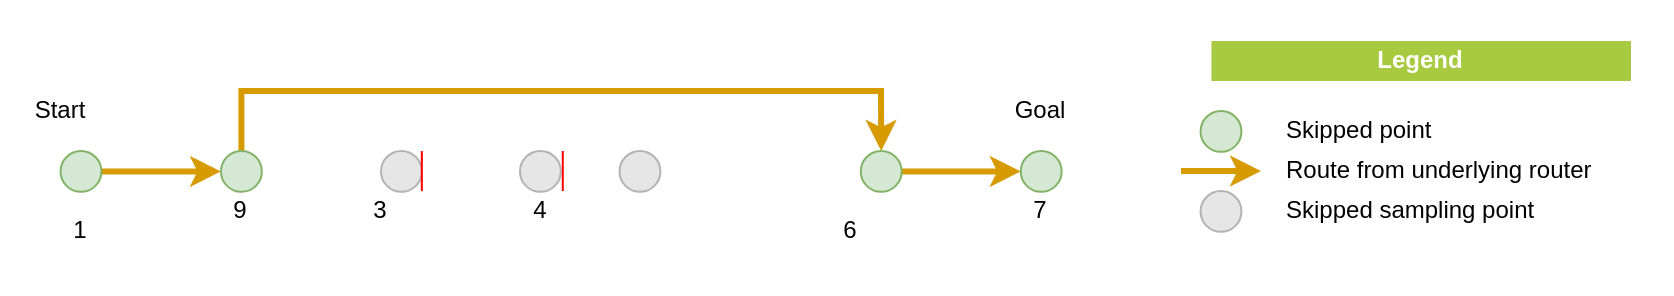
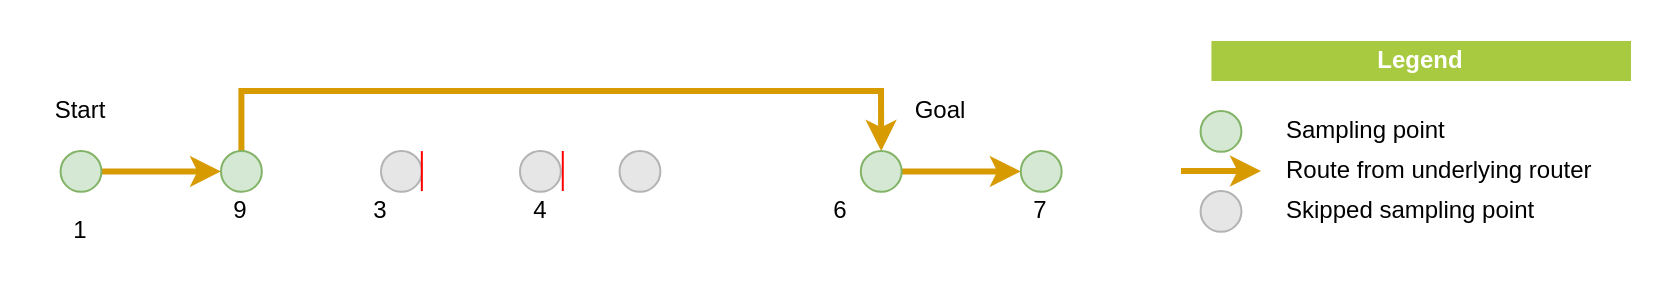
- <mxCell id="9" value="Start" style="text;html=1;strokeColor=none;fillColor=none;align=center;verticalAlign=middle;whiteSpace=wrap;rounded=0;" parent="1" vertex="1"><mxGeometry x="10" y="45" width="40" height="20" as="geometry" /></mxCell>
+ <mxCell id="9" value="Start" style="text;html=1;strokeColor=none;fillColor=none;align=center;verticalAlign=middle;whiteSpace=wrap;rounded=0;" parent="1" vertex="1"><mxGeometry x="20" y="45" width="40" height="20" as="geometry" /></mxCell>
- <mxCell id="10" value="Goal" style="text;html=1;strokeColor=none;fillColor=none;align=center;verticalAlign=middle;whiteSpace=wrap;rounded=0;" parent="1" vertex="1"><mxGeometry x="500.11" y="45" width="40" height="20" as="geometry" /></mxCell>
+ <mxCell id="10" value="Goal" style="text;html=1;strokeColor=none;fillColor=none;align=center;verticalAlign=middle;whiteSpace=wrap;rounded=0;" parent="1" vertex="1"><mxGeometry x="450.11" y="45" width="40" height="20" as="geometry" /></mxCell>
- <mxCell id="23" value="Skipped point" style="text;html=1;strokeColor=none;fillColor=none;align=left;verticalAlign=middle;whiteSpace=wrap;rounded=0;" parent="1" vertex="1"><mxGeometry x="640.63" y="55" width="159.37" height="20" as="geometry" /></mxCell>
+ <mxCell id="23" value="Sampling point" style="text;html=1;strokeColor=none;fillColor=none;align=left;verticalAlign=middle;whiteSpace=wrap;rounded=0;" parent="1" vertex="1"><mxGeometry x="640.63" y="55" width="159.37" height="20" as="geometry" /></mxCell>
- <mxCell id="15" value="6" style="text;html=1;strokeColor=none;fillColor=none;align=center;verticalAlign=middle;whiteSpace=wrap;rounded=0;" parent="1" vertex="1"><mxGeometry x="405.11" y="105.42" width="40" height="20" as="geometry" /></mxCell>
+ <mxCell id="15" value="6" style="text;html=1;strokeColor=none;fillColor=none;align=center;verticalAlign=middle;whiteSpace=wrap;rounded=0;" parent="1" vertex="1"><mxGeometry x="400.11" y="95.42" width="40" height="20" as="geometry" /></mxCell>
